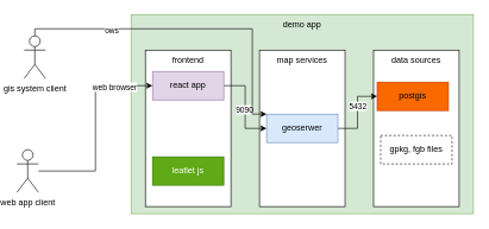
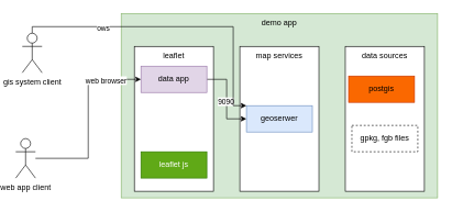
- <mxCell id="3" value="frontend" style="rounded=0;whiteSpace=wrap;html=1;verticalAlign=top;" vertex="1" parent="1"><mxGeometry x="200" y="70" width="120" height="220" as="geometry" /></mxCell>
+ <mxCell id="3" value="leaflet" style="rounded=0;whiteSpace=wrap;html=1;verticalAlign=top;" vertex="1" parent="1"><mxGeometry x="200" y="70" width="120" height="220" as="geometry" /></mxCell>
- <mxCell id="8" value="react app" style="rounded=0;whiteSpace=wrap;html=1;fillColor=#e1d5e7;strokeColor=#9673a6;" vertex="1" parent="1"><mxGeometry x="210" y="100" width="100" height="40" as="geometry" /></mxCell>
+ <mxCell id="8" value="data app" style="rounded=0;whiteSpace=wrap;html=1;fillColor=#e1d5e7;strokeColor=#9673a6;" vertex="1" parent="1"><mxGeometry x="210" y="100" width="100" height="40" as="geometry" /></mxCell>
- <mxCell id="10" style="edgeStyle=orthogonalEdgeStyle;rounded=0;orthogonalLoop=1;jettySize=auto;html=1;entryX=0;entryY=0.5;entryDx=0;entryDy=0;" edge="1" parent="1" source="12" target="13"><mxGeometry relative="1" as="geometry" /></mxCell>
- <mxCell id="11" value="5432" style="edgeLabel;html=1;align=center;verticalAlign=middle;resizable=0;points=[];" vertex="1" connectable="0" parent="10"><mxGeometry x="0.171" relative="1" as="geometry"><mxPoint as="offset" /></mxGeometry></mxCell>
- <mxCell id="9" value="leaflet js" style="rounded=0;whiteSpace=wrap;html=1;fillColor=#60a917;fontColor=#ffffff;strokeColor=#2D7600;" vertex="1" parent="1"><mxGeometry x="210" y="220" width="100" height="40" as="geometry" /></mxCell>
+ <mxCell id="9" value="leaflet js" style="rounded=0;whiteSpace=wrap;html=1;fillColor=#60a917;fontColor=#ffffff;strokeColor=#2D7600;" vertex="1" parent="1"><mxGeometry x="210" y="230" width="100" height="40" as="geometry" /></mxCell>
